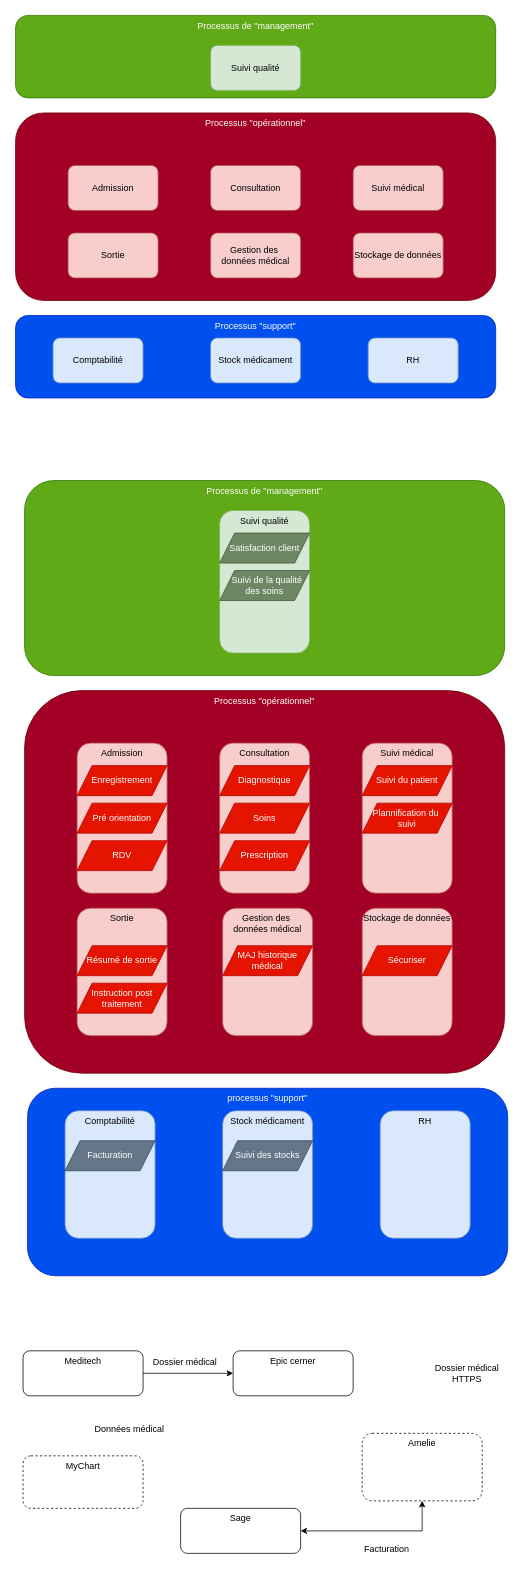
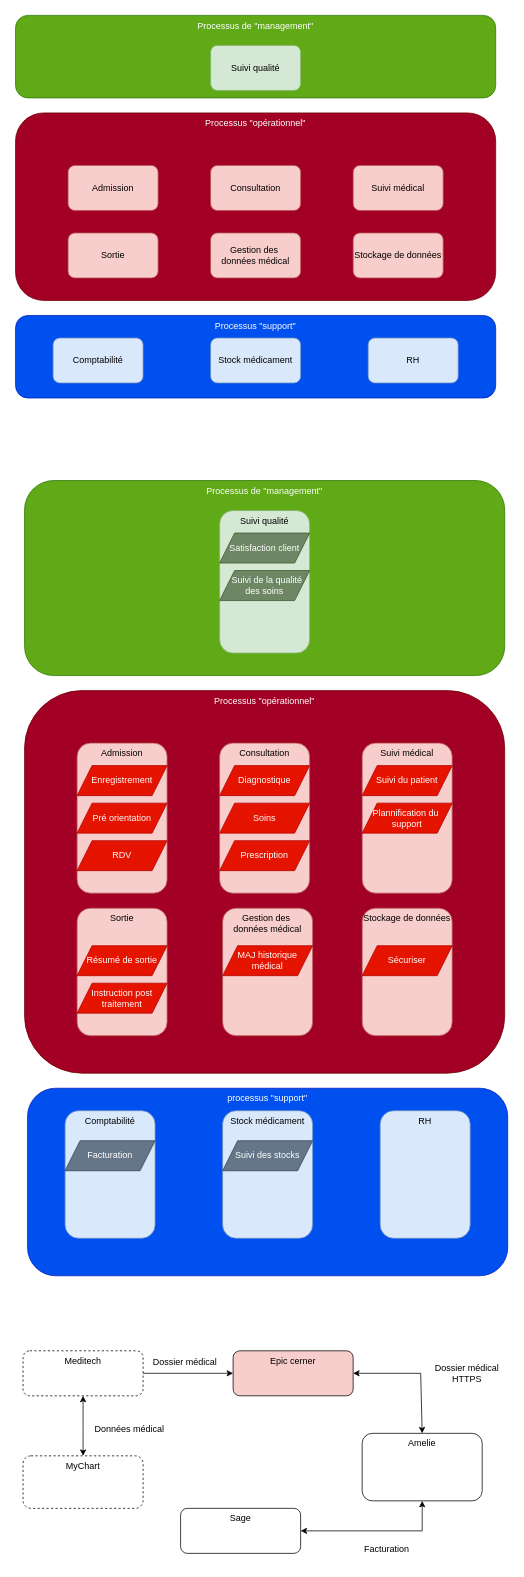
- <mxCell id="33" value="Plannification du&amp;nbsp;&lt;div&gt;suivi&lt;/div&gt;" style="shape=parallelogram;perimeter=parallelogramPerimeter;whiteSpace=wrap;html=1;fixedSize=1;fillColor=#e51400;strokeColor=#B20000;fontColor=#ffffff;" vertex="1" parent="1"><mxGeometry x="482" y="1070" width="120" height="40" as="geometry" /></mxCell>
+ <mxCell id="33" value="Plannification du&amp;nbsp;&lt;div&gt;support&lt;/div&gt;" style="shape=parallelogram;perimeter=parallelogramPerimeter;whiteSpace=wrap;html=1;fixedSize=1;fillColor=#e51400;strokeColor=#B20000;fontColor=#ffffff;" vertex="1" parent="1"><mxGeometry x="482" y="1070" width="120" height="40" as="geometry" /></mxCell>
- <mxCell id="46" value="Meditech" style="rounded=1;whiteSpace=wrap;html=1;align=center;verticalAlign=top;" vertex="1" parent="1"><mxGeometry x="30" y="1800" width="160" height="60" as="geometry" /></mxCell>
+ <mxCell id="46" value="Meditech" style="rounded=1;whiteSpace=wrap;html=1;align=center;verticalAlign=top;dashed=1;" vertex="1" parent="1"><mxGeometry x="30" y="1800" width="160" height="60" as="geometry" /></mxCell>
- <mxCell id="45" value="Epic cerner" style="rounded=1;whiteSpace=wrap;html=1;align=center;verticalAlign=top;" vertex="1" parent="1"><mxGeometry x="310" y="1800" width="160" height="60" as="geometry" /></mxCell>
+ <mxCell id="45" value="Epic cerner" style="rounded=1;whiteSpace=wrap;html=1;align=center;verticalAlign=top;fillColor=#f8cecc;" vertex="1" parent="1"><mxGeometry x="310" y="1800" width="160" height="60" as="geometry" /></mxCell>
+ <mxCell id="50" value="" style="endArrow=classic;startArrow=classic;html=1;rounded=0;entryX=0.5;entryY=0;entryDx=0;entryDy=0;exitX=1;exitY=0.5;exitDx=0;exitDy=0;" edge="1" parent="1" source="45" target="49"><mxGeometry width="50" height="50" relative="1" as="geometry"><mxPoint x="440" y="1870" as="sourcePoint" /><mxPoint x="490" y="1820" as="targetPoint" /><Array as="points"><mxPoint x="560" y="1830" /></Array></mxGeometry></mxCell>
+ <mxCell id="52" value="" style="endArrow=classic;startArrow=classic;html=1;rounded=0;entryX=0.5;entryY=1;entryDx=0;entryDy=0;exitX=0.5;exitY=0;exitDx=0;exitDy=0;" edge="1" parent="1" source="47" target="46"><mxGeometry width="50" height="50" relative="1" as="geometry"><mxPoint x="190" y="1900" as="sourcePoint" /><mxPoint x="352" y="1860" as="targetPoint" /><Array as="points"><mxPoint x="110" y="1900" /></Array></mxGeometry></mxCell>
- <mxCell id="49" value="Amelie" style="rounded=1;whiteSpace=wrap;html=1;align=center;verticalAlign=top;dashed=1;" vertex="1" parent="1"><mxGeometry x="482" y="1910" width="160" height="90" as="geometry" /></mxCell>
+ <mxCell id="49" value="Amelie" style="rounded=1;whiteSpace=wrap;html=1;align=center;verticalAlign=top;" vertex="1" parent="1"><mxGeometry x="482" y="1910" width="160" height="90" as="geometry" /></mxCell>
